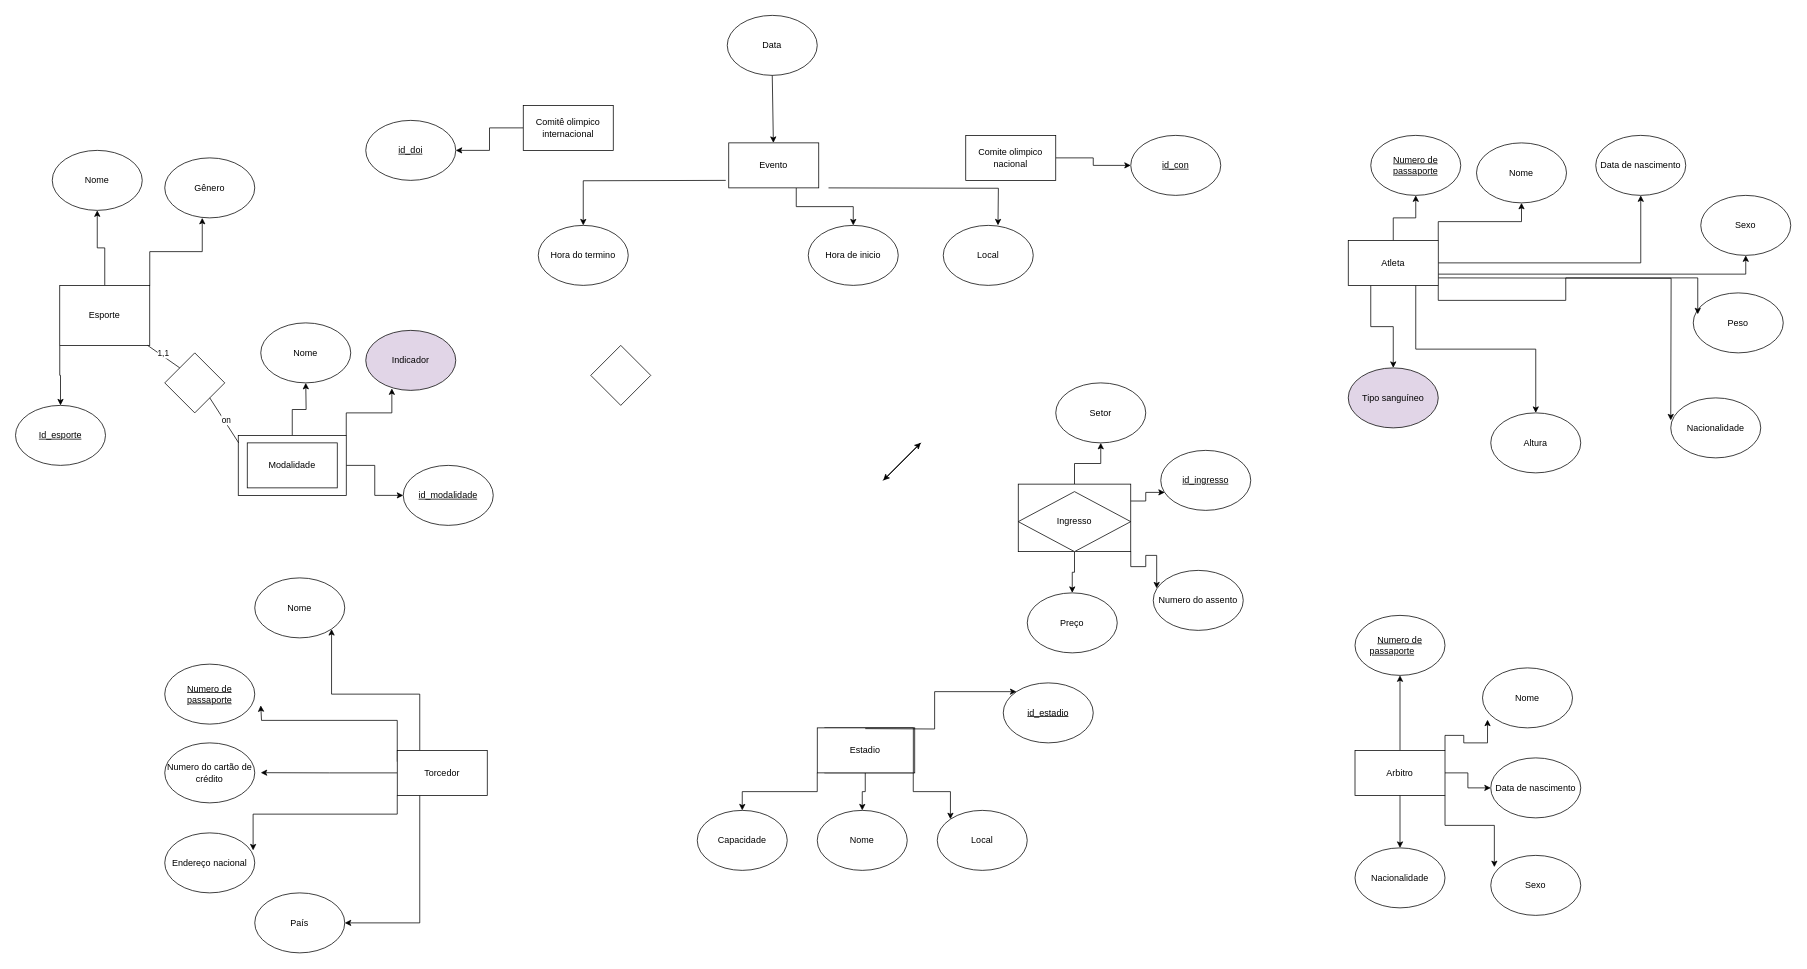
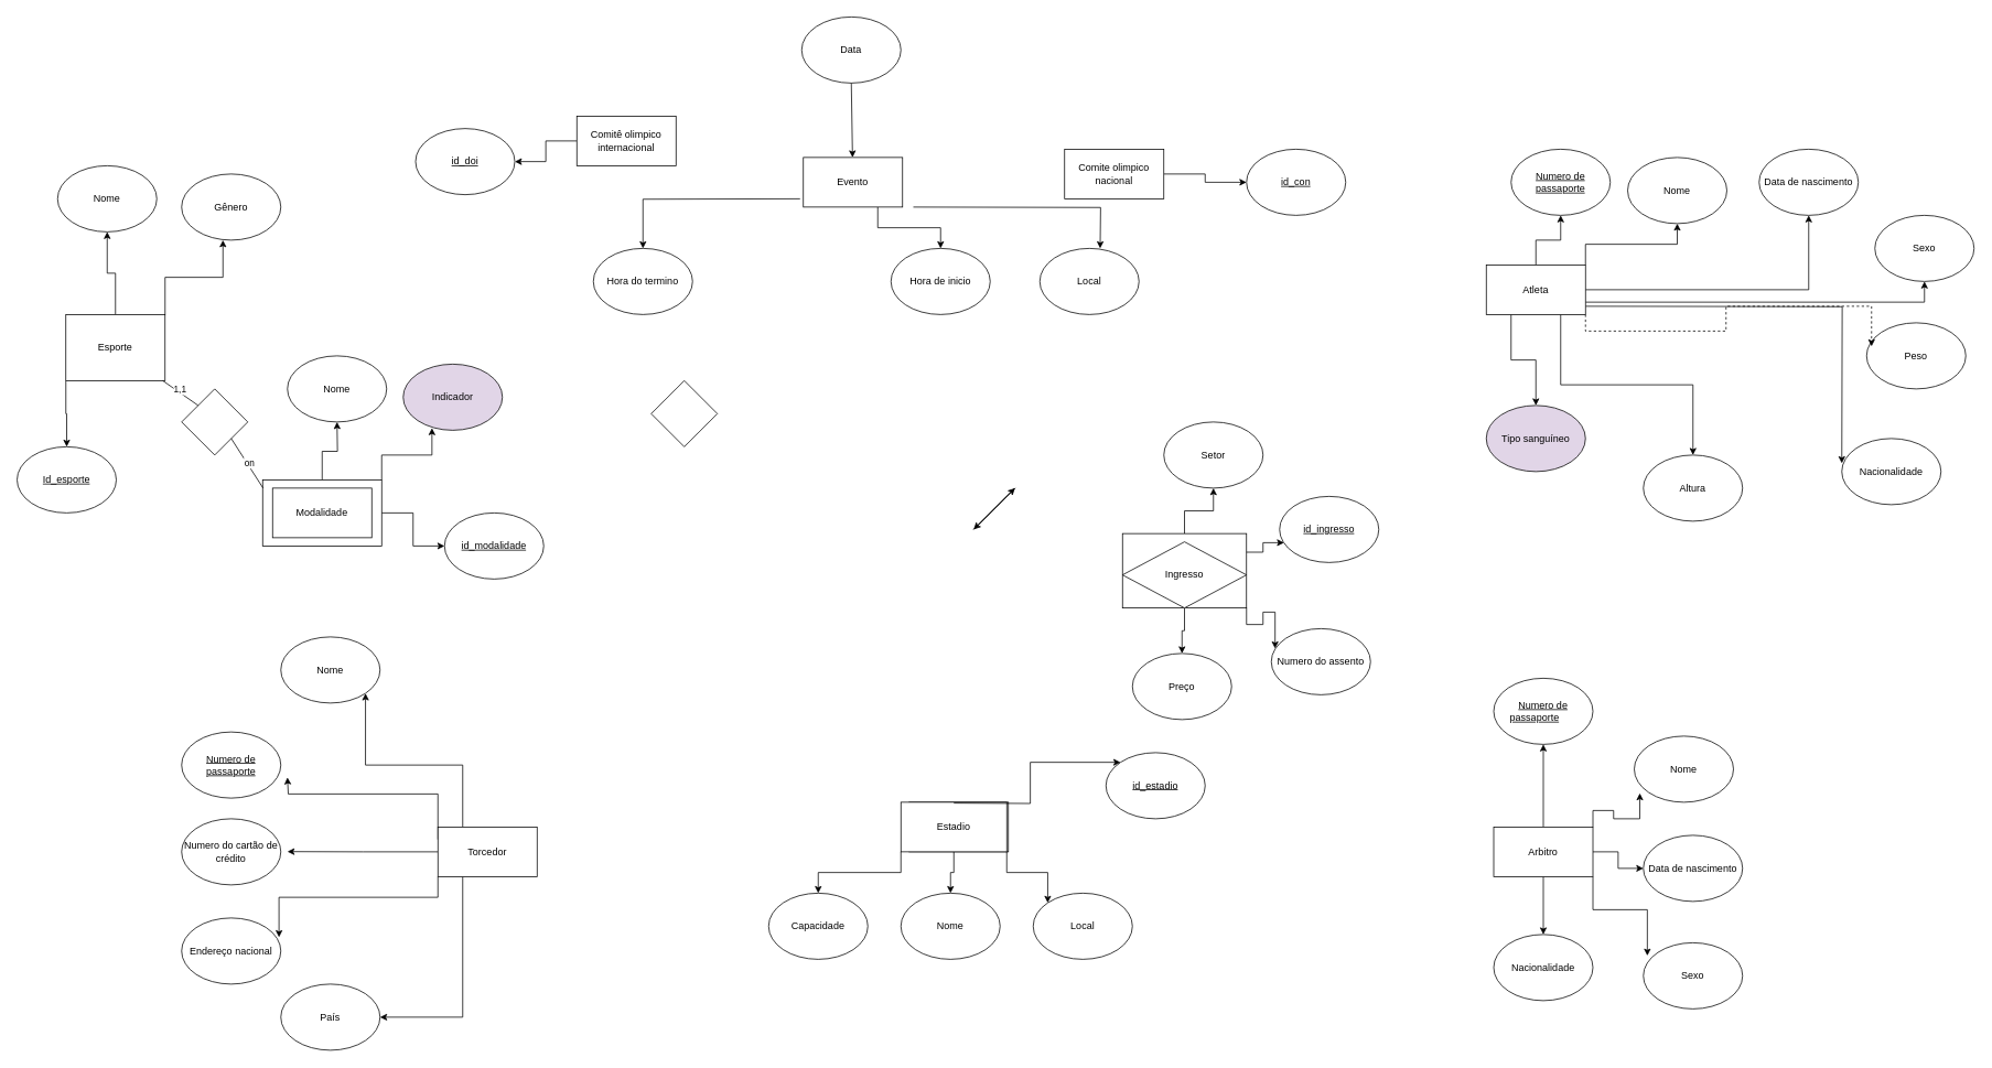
- <mxCell id="75" value="&lt;u&gt;id_doi&lt;/u&gt;" style="ellipse;whiteSpace=wrap;html=1;" vertex="1" parent="1"><mxGeometry x="487" y="160" width="120" height="80" as="geometry" /></mxCell>
+ <mxCell id="75" value="&lt;u&gt;id_doi&lt;/u&gt;" style="ellipse;whiteSpace=wrap;html=1;" vertex="1" parent="1"><mxGeometry x="502" y="155" width="120" height="80" as="geometry" /></mxCell>
- <mxCell id="68" style="edgeStyle=orthogonalEdgeStyle;rounded=0;orthogonalLoop=1;jettySize=auto;html=1;exitX=1;exitY=1;exitDx=0;exitDy=0;entryX=0.05;entryY=0.356;entryDx=0;entryDy=0;entryPerimeter=0;" edge="1" parent="1" source="20" target="49"><mxGeometry relative="1" as="geometry" /></mxCell>
+ <mxCell id="68" style="edgeStyle=orthogonalEdgeStyle;rounded=0;orthogonalLoop=1;jettySize=auto;html=1;exitX=1;exitY=1;exitDx=0;exitDy=0;entryX=0.05;entryY=0.356;entryDx=0;entryDy=0;entryPerimeter=0;dashed=1;" edge="1" parent="1" source="20" target="49"><mxGeometry relative="1" as="geometry" /></mxCell>
